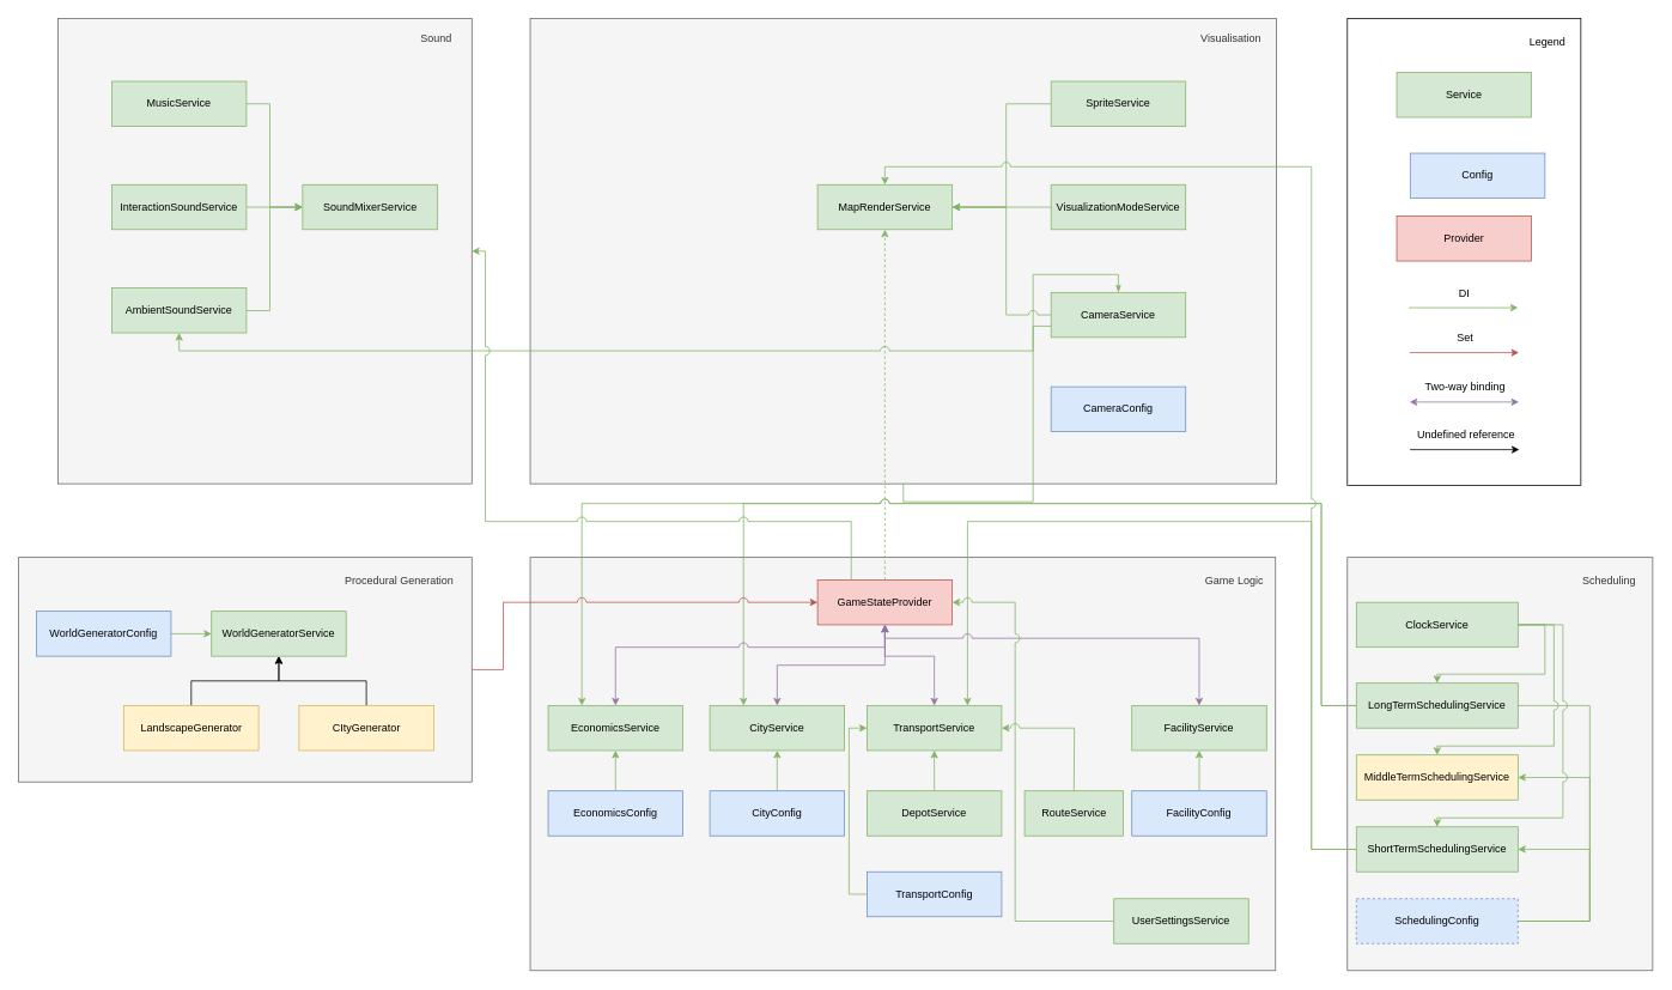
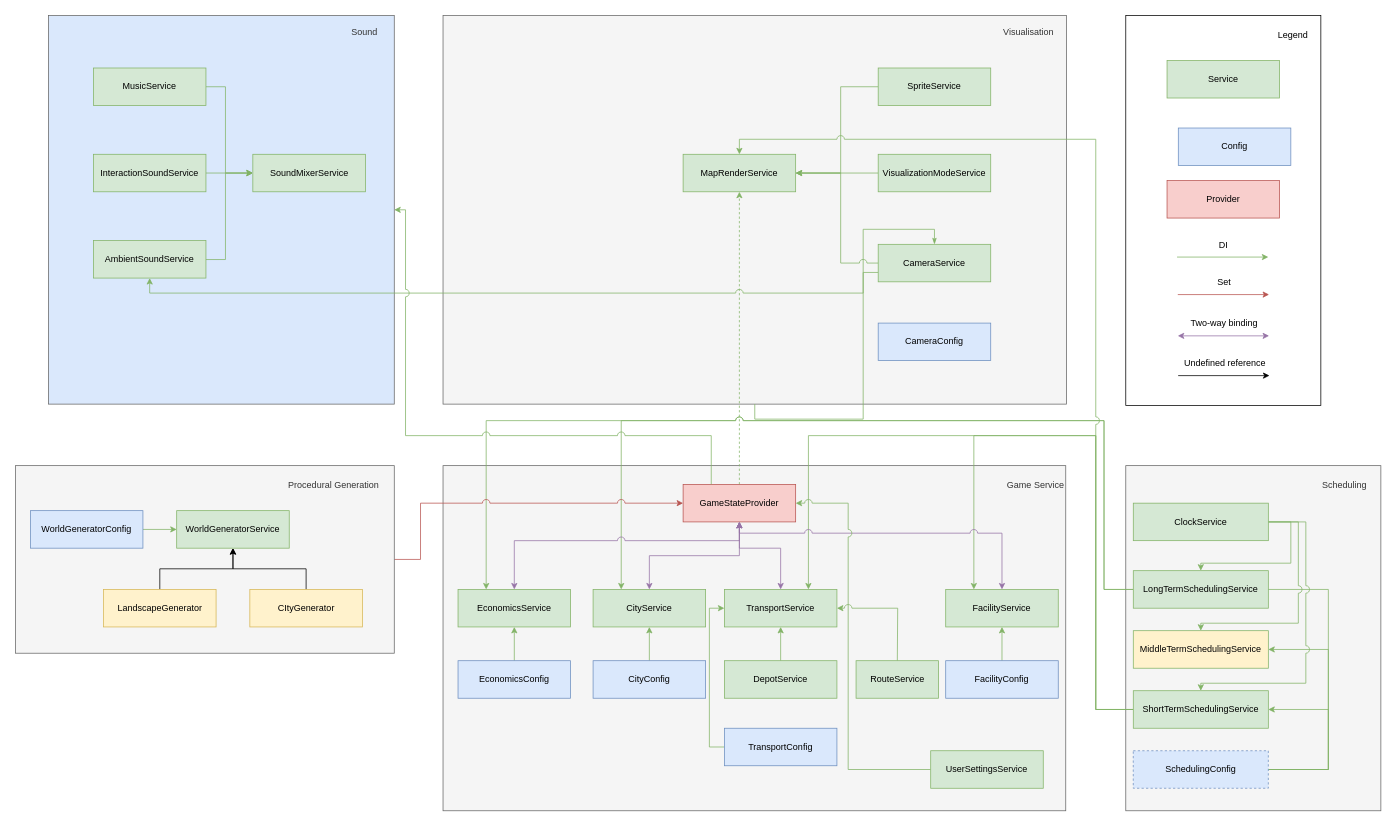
- <mxCell id="2" value="Sound" style="rounded=0;fillColor=#f5f5f5;align=left;spacingTop=0;fontFamily=Helvetica;labelPosition=right;verticalLabelPosition=top;verticalAlign=bottom;labelBackgroundColor=none;html=1;spacing=-30;spacingLeft=-27;strokeColor=#666666;fontColor=#333333;" parent="1" vertex="1"><mxGeometry x="64" y="20" width="461" height="518" as="geometry" /></mxCell>
+ <mxCell id="2" value="Sound" style="rounded=0;fillColor=#dae8fc;align=left;spacingTop=0;fontFamily=Helvetica;labelPosition=right;verticalLabelPosition=top;verticalAlign=bottom;labelBackgroundColor=none;html=1;spacing=-30;spacingLeft=-27;strokeColor=#666666;fontColor=#333333;" parent="1" vertex="1"><mxGeometry x="64" y="20" width="461" height="518" as="geometry" /></mxCell>
+ <mxCell id="23" style="edgeStyle=orthogonalEdgeStyle;rounded=0;jumpStyle=arc;jumpSize=10;orthogonalLoop=1;jettySize=auto;html=1;entryX=0.25;entryY=0;entryDx=0;entryDy=0;startArrow=none;startFill=0;endArrow=classic;endFill=1;fontFamily=Helvetica;fillColor=#d5e8d4;strokeColor=#82b366;" parent="1" source="25" target="45" edge="1"><mxGeometry relative="1" as="geometry"><Array as="points"><mxPoint x="1460" y="945" /><mxPoint x="1460" y="580" /><mxPoint x="1298" y="580" /></Array></mxGeometry></mxCell>
- <mxCell id="3" value="Game Logic&lt;br&gt;" style="rounded=0;whiteSpace=wrap;html=1;labelBackgroundColor=none;fillColor=#f5f5f5;fontFamily=Helvetica;strokeColor=#666666;fontColor=#333333;labelPosition=right;verticalLabelPosition=top;align=left;verticalAlign=bottom;spacing=-33;spacingLeft=-45;" parent="1" vertex="1"><mxGeometry x="590" y="620" width="830" height="460" as="geometry" /></mxCell>
+ <mxCell id="3" value="Game Service&lt;br&gt;" style="rounded=0;whiteSpace=wrap;html=1;labelBackgroundColor=none;fillColor=#f5f5f5;fontFamily=Helvetica;strokeColor=#666666;fontColor=#333333;labelPosition=right;verticalLabelPosition=top;align=left;verticalAlign=bottom;spacing=-33;spacingLeft=-45;" parent="1" vertex="1"><mxGeometry x="590" y="620" width="830" height="460" as="geometry" /></mxCell>
